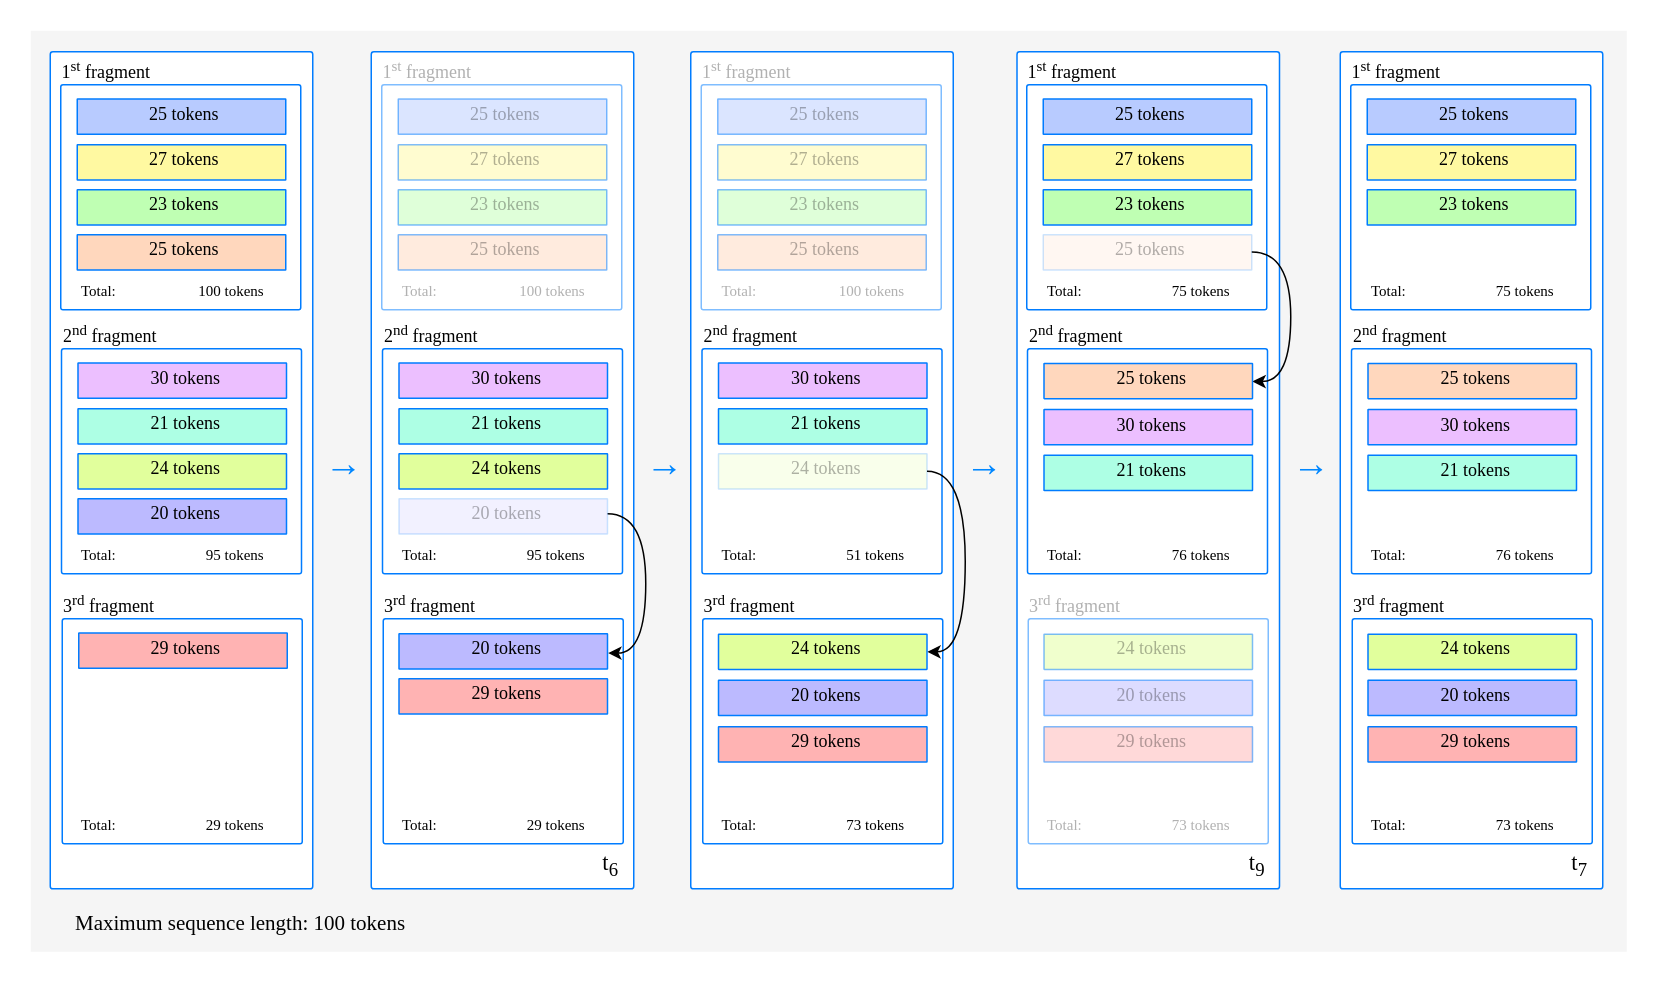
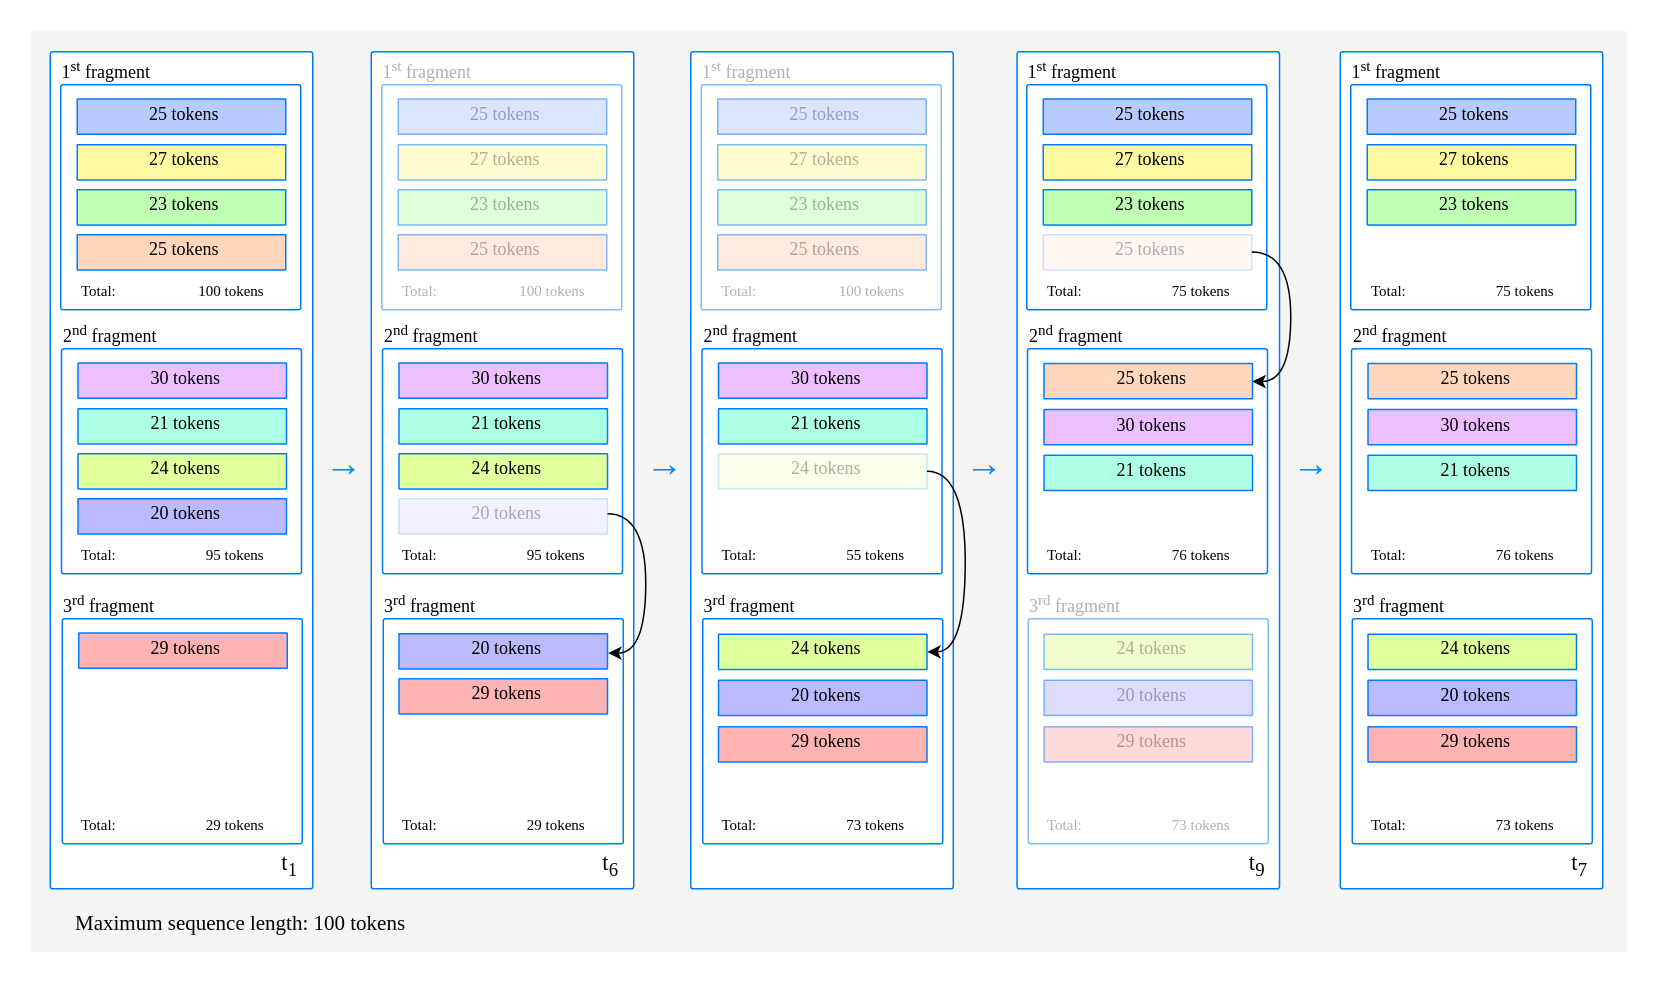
- <mxCell id="96" value="Total:&amp;nbsp;&amp;nbsp;&amp;nbsp;&amp;nbsp;&amp;nbsp;&amp;nbsp;&amp;nbsp;&amp;nbsp;&amp;nbsp;&amp;nbsp;&amp;nbsp;&amp;nbsp;&amp;nbsp;&amp;nbsp;&amp;nbsp;&amp;nbsp;&amp;nbsp;&amp;nbsp;&amp;nbsp;&amp;nbsp;&amp;nbsp;&amp;nbsp;&amp;nbsp; 51 tokens" style="text;html=1;strokeColor=none;fillColor=none;align=left;verticalAlign=middle;whiteSpace=wrap;rounded=0;fontSize=10;fontFamily=Ubuntu;fontSource=https%3A%2F%2Ffonts.googleapis.com%2Fcss%3Ffamily%3DUbuntu;" vertex="1" parent="1"><mxGeometry x="478.5" y="359" width="135" height="20" as="geometry" /></mxCell>
+ <mxCell id="96" value="Total:&amp;nbsp;&amp;nbsp;&amp;nbsp;&amp;nbsp;&amp;nbsp;&amp;nbsp;&amp;nbsp;&amp;nbsp;&amp;nbsp;&amp;nbsp;&amp;nbsp;&amp;nbsp;&amp;nbsp;&amp;nbsp;&amp;nbsp;&amp;nbsp;&amp;nbsp;&amp;nbsp;&amp;nbsp;&amp;nbsp;&amp;nbsp;&amp;nbsp;&amp;nbsp; 55 tokens" style="text;html=1;strokeColor=none;fillColor=none;align=left;verticalAlign=middle;whiteSpace=wrap;rounded=0;fontSize=10;fontFamily=Ubuntu;fontSource=https%3A%2F%2Ffonts.googleapis.com%2Fcss%3Ffamily%3DUbuntu;" vertex="1" parent="1"><mxGeometry x="478.5" y="359" width="135" height="20" as="geometry" /></mxCell>
+ <mxCell id="12" value="&lt;font style=&quot;font-size: 15px&quot;&gt;t&lt;sub&gt;1&lt;/sub&gt;&lt;br&gt;&lt;/font&gt;" style="text;html=1;strokeColor=none;fillColor=none;align=right;verticalAlign=middle;whiteSpace=wrap;rounded=0;fontSize=10;fontFamily=Ubuntu;fontSource=https%3A%2F%2Ffonts.googleapis.com%2Fcss%3Ffamily%3DUbuntu;" vertex="1" parent="10"><mxGeometry x="32" y="532" width="135" height="20" as="geometry" /></mxCell>
